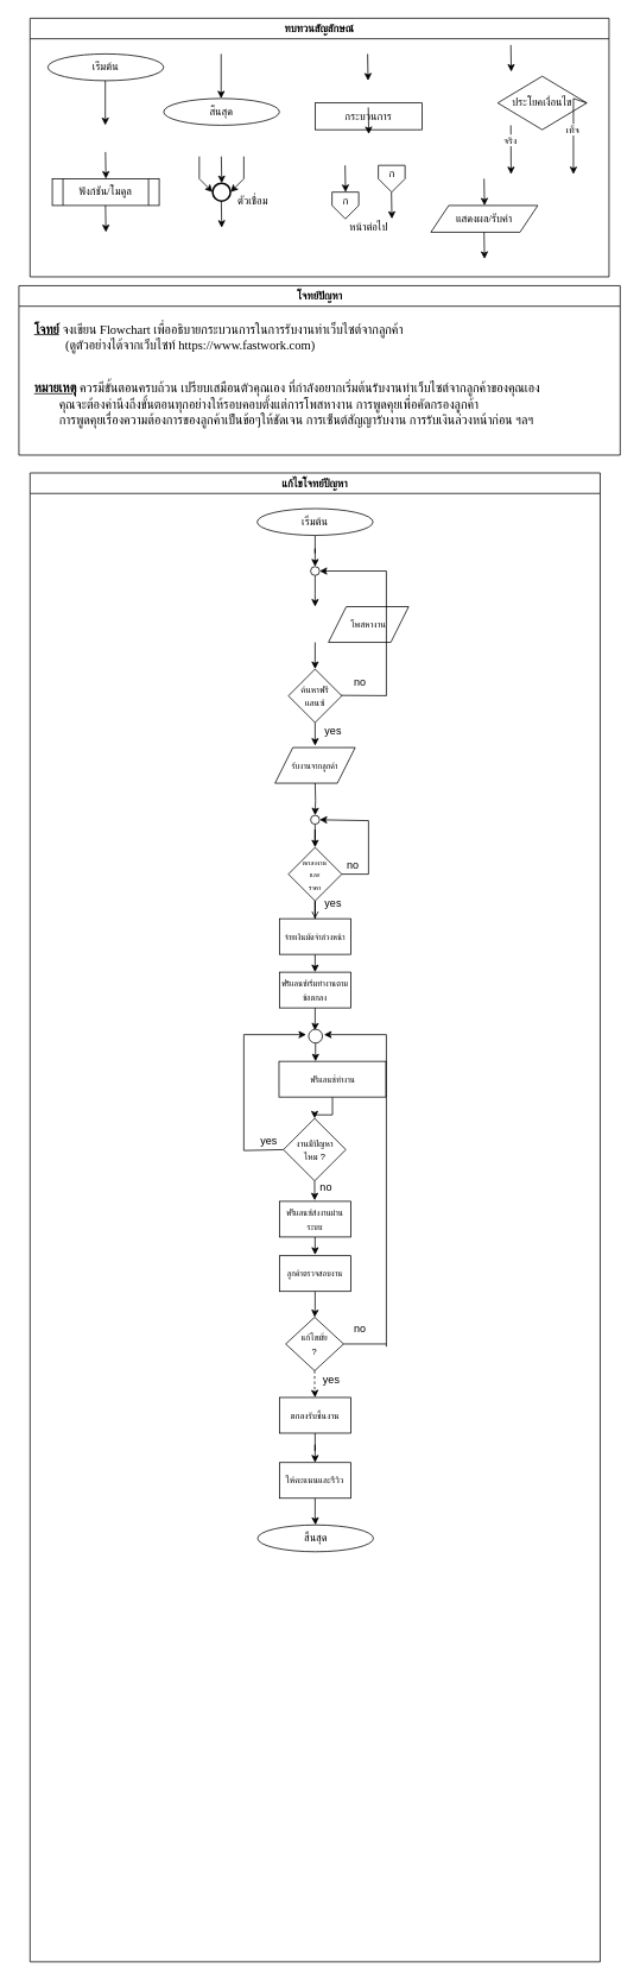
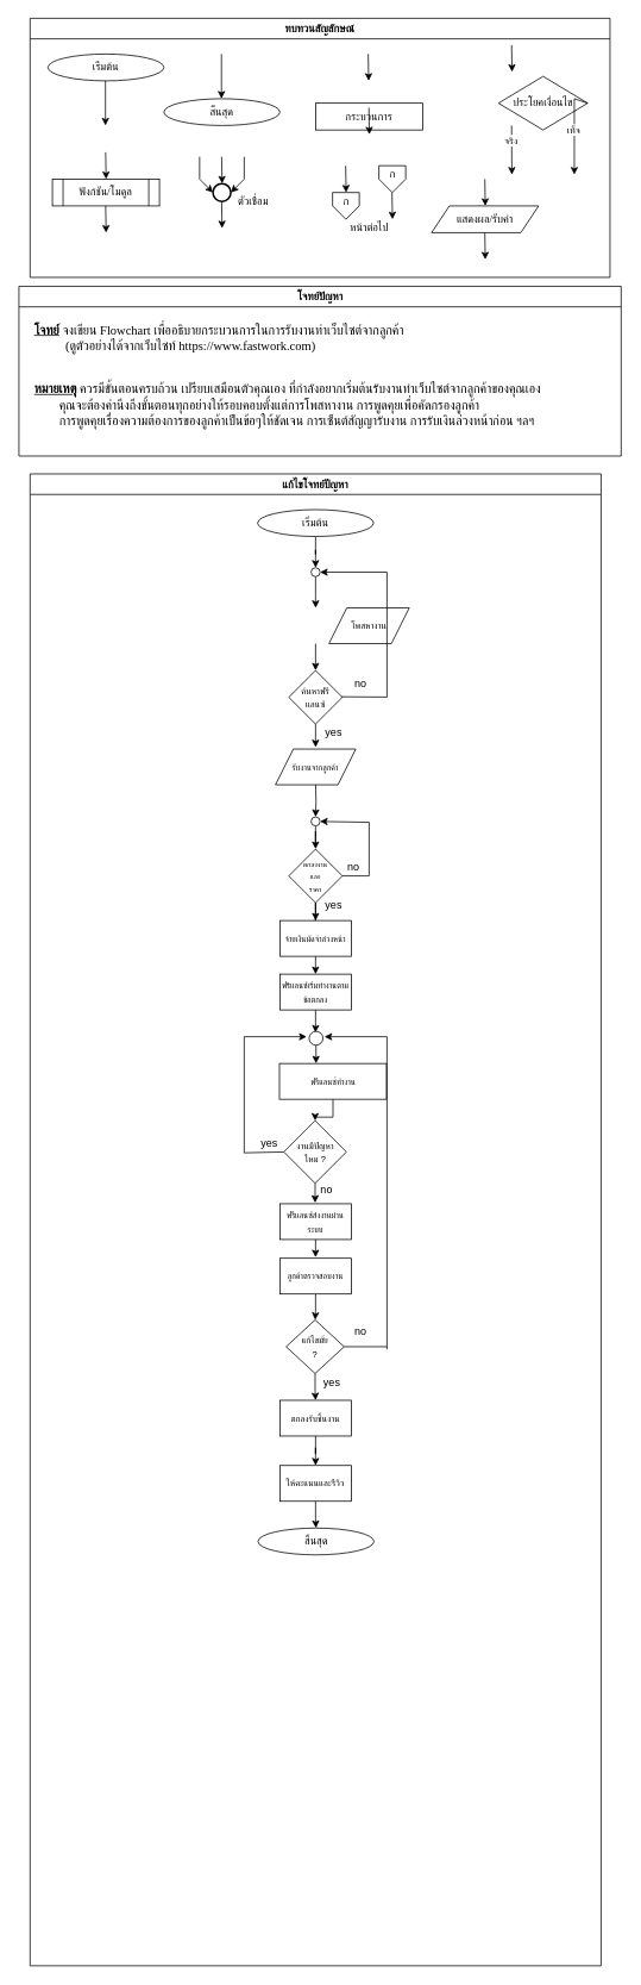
- <mxCell id="50" value="" style="edgeStyle=orthogonalEdgeStyle;rounded=0;orthogonalLoop=1;jettySize=auto;html=1;endArrow=open;" parent="35" source="51" target="58" edge="1"><mxGeometry relative="1" as="geometry" /></mxCell>
+ <mxCell id="50" value="" style="edgeStyle=orthogonalEdgeStyle;rounded=0;orthogonalLoop=1;jettySize=auto;html=1;" parent="35" source="51" target="58" edge="1"><mxGeometry relative="1" as="geometry" /></mxCell>
- <mxCell id="63" value="" style="edgeStyle=orthogonalEdgeStyle;rounded=0;orthogonalLoop=1;jettySize=auto;html=1;dashed=1;" parent="35" source="64" target="70" edge="1"><mxGeometry relative="1" as="geometry" /></mxCell>
+ <mxCell id="63" value="" style="edgeStyle=orthogonalEdgeStyle;rounded=0;orthogonalLoop=1;jettySize=auto;html=1;" parent="35" source="64" target="70" edge="1"><mxGeometry relative="1" as="geometry" /></mxCell>
